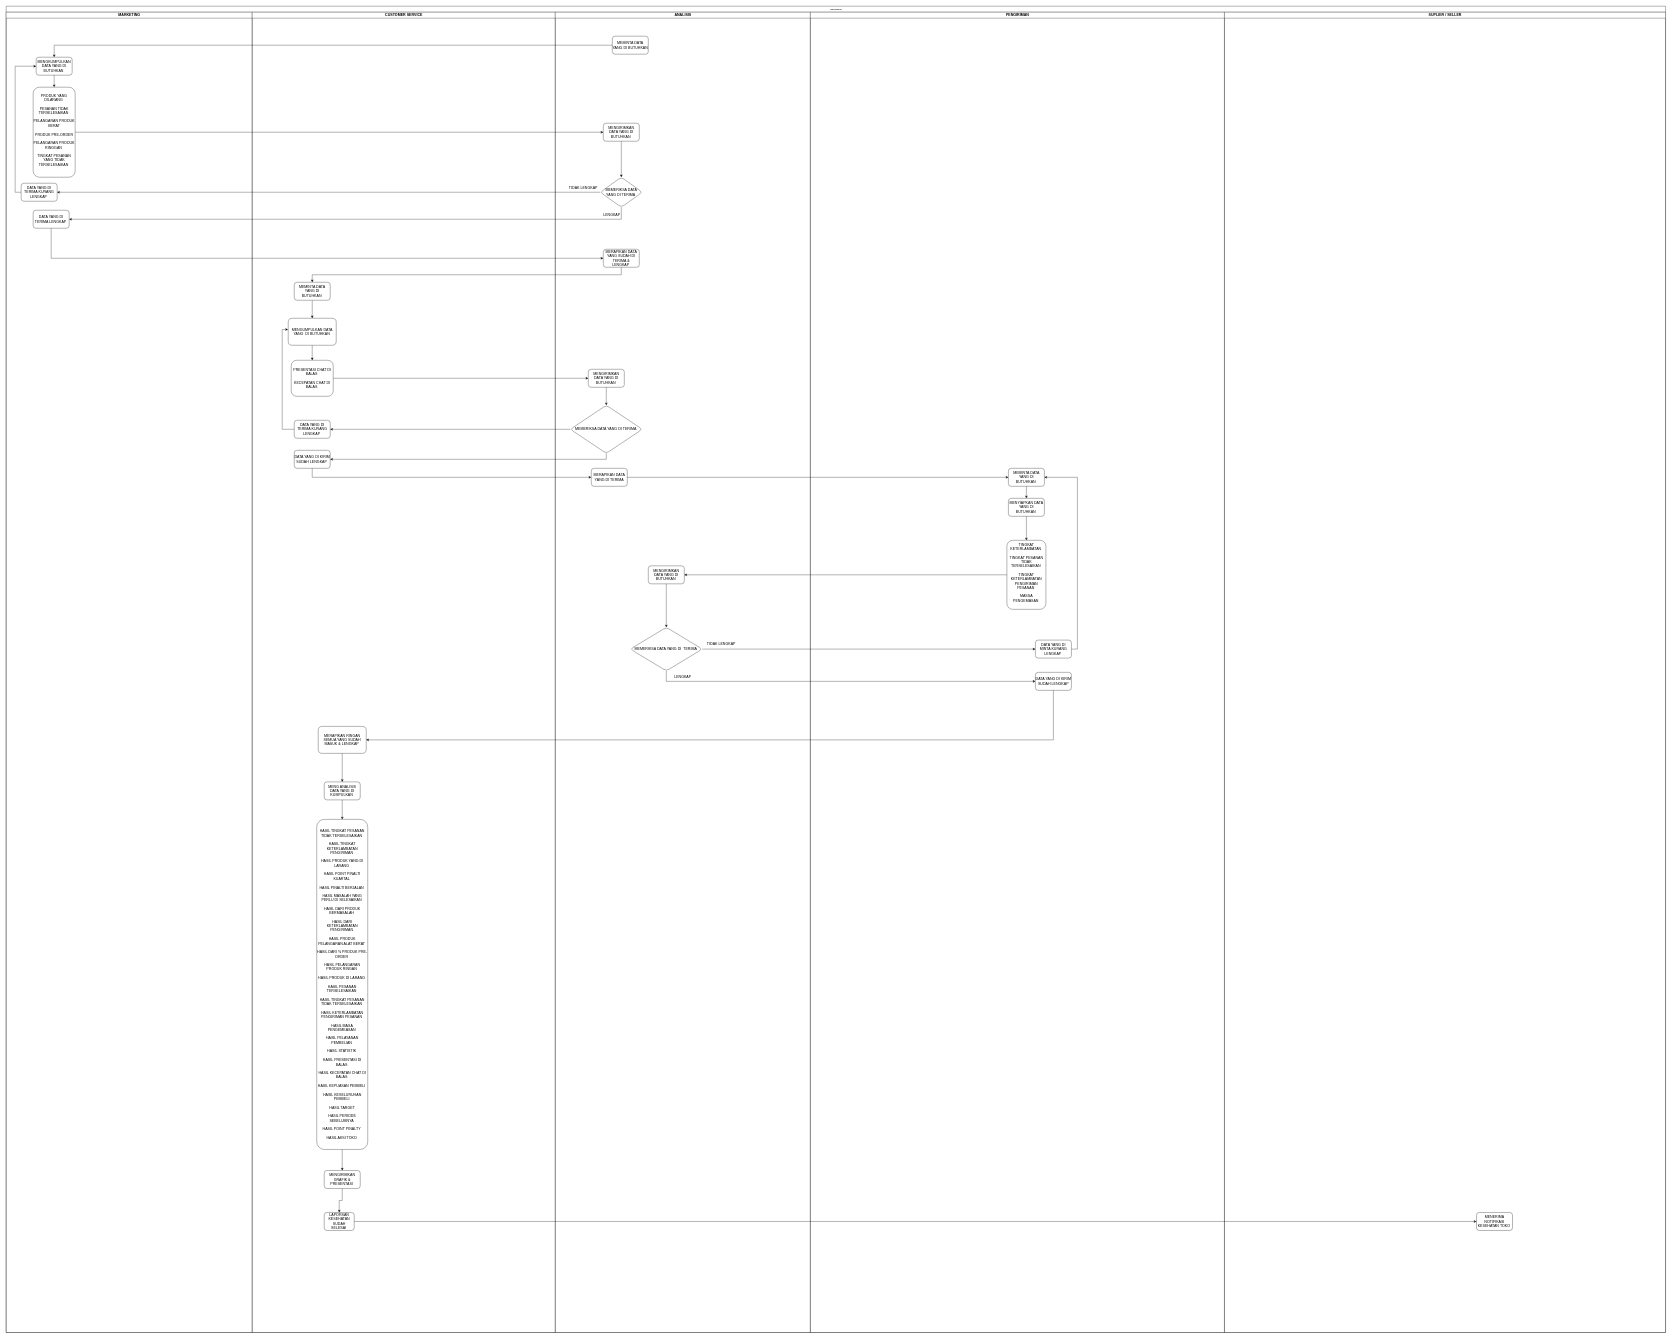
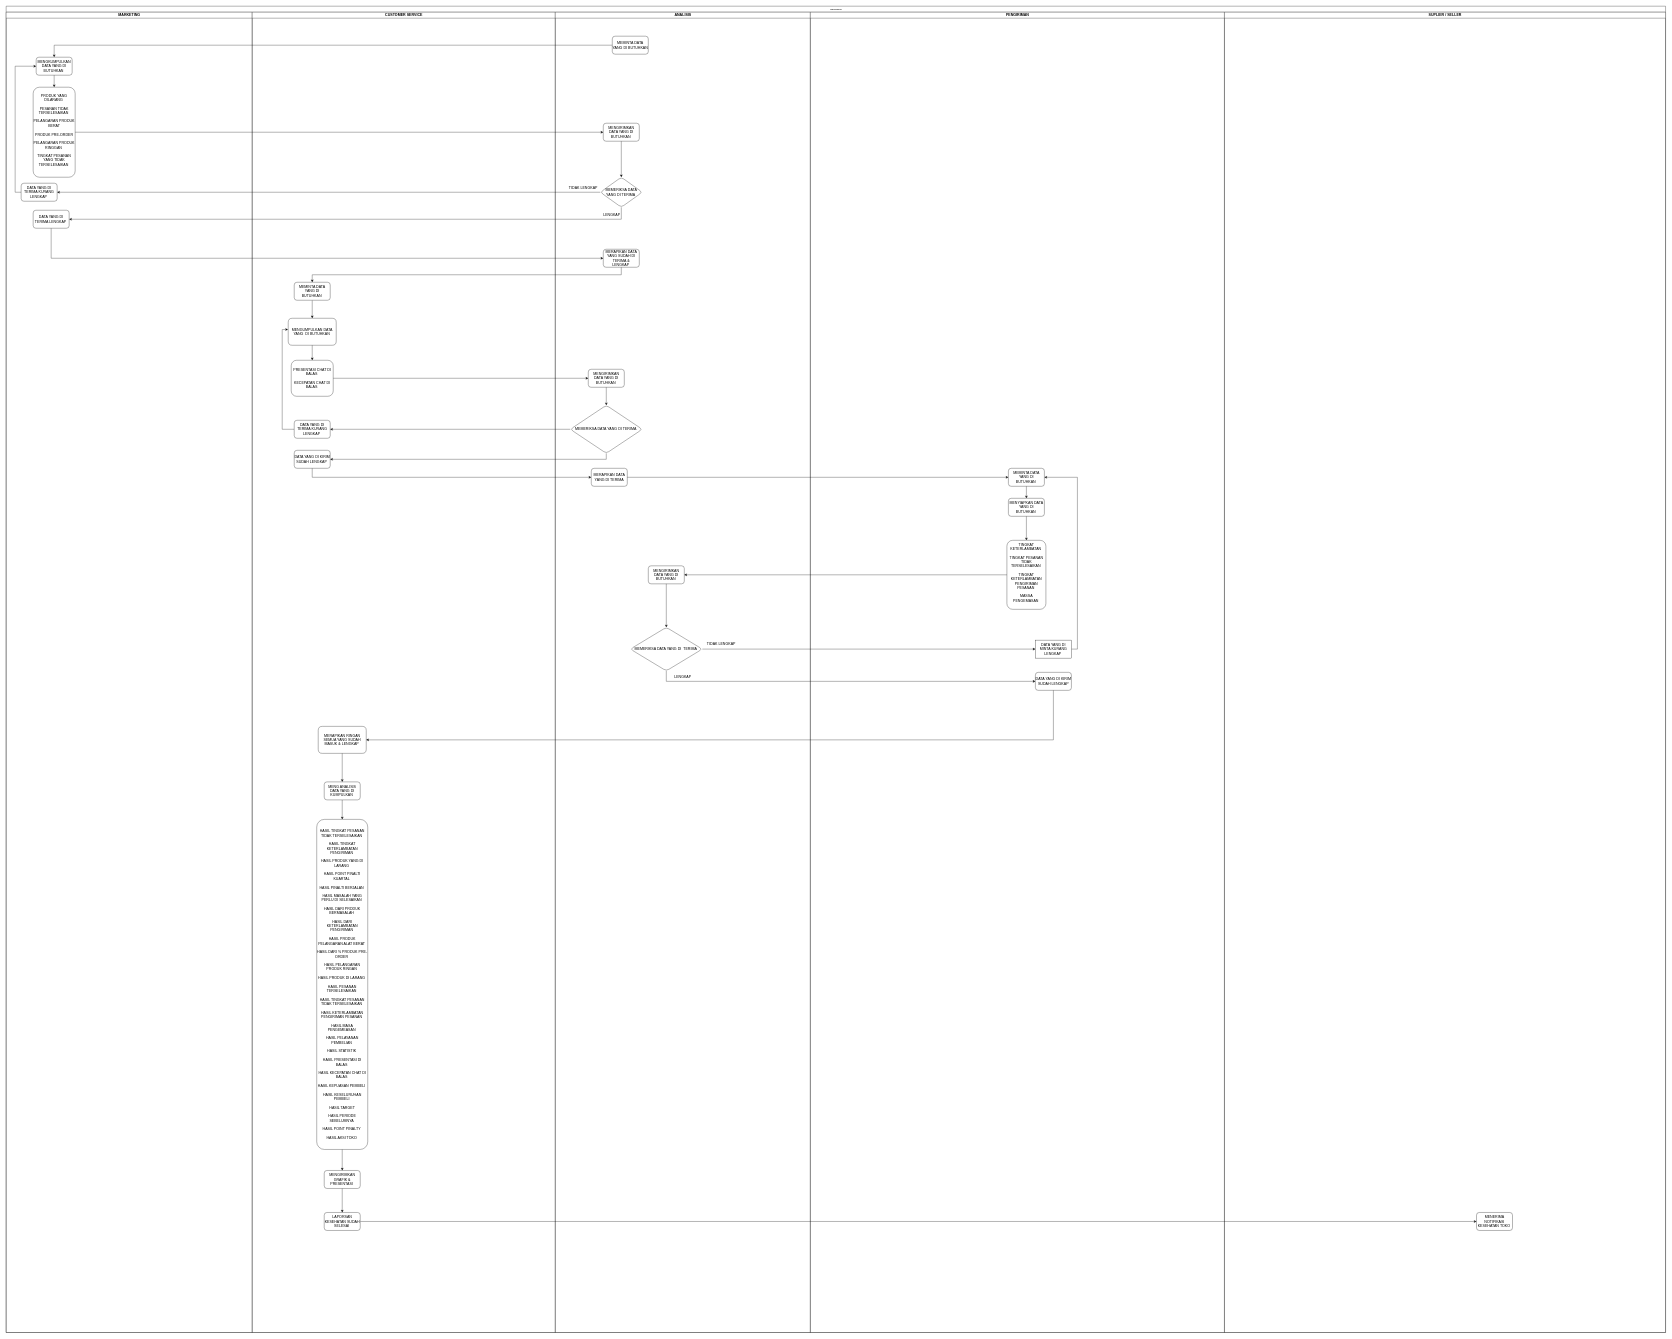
- <mxCell id="47" value="DATA YANG DI MINTA KURANG LENGKAP&amp;nbsp;" style="whiteSpace=wrap;html=1;rounded=1;" vertex="1" parent="40"><mxGeometry x="750" y="2092.5" width="120" height="60" as="geometry" /></mxCell>
+ <mxCell id="47" value="DATA YANG DI MINTA KURANG LENGKAP&amp;nbsp;" style="whiteSpace=wrap;html=1;rounded=0;" vertex="1" parent="40"><mxGeometry x="750" y="2092.5" width="120" height="60" as="geometry" /></mxCell>
- <mxCell id="70" value="LAPORSAN KESEHATAN SUDAH SELESAI&amp;nbsp;" style="whiteSpace=wrap;html=1;rounded=1;" vertex="1" parent="1"><mxGeometry x="1080" y="4040" width="100" height="60" as="geometry" /></mxCell>
+ <mxCell id="70" value="LAPORSAN KESEHATAN SUDAH SELESAI&amp;nbsp;" style="whiteSpace=wrap;html=1;rounded=1;" vertex="1" parent="1"><mxGeometry x="1080" y="4040" width="120" height="60" as="geometry" /></mxCell>
